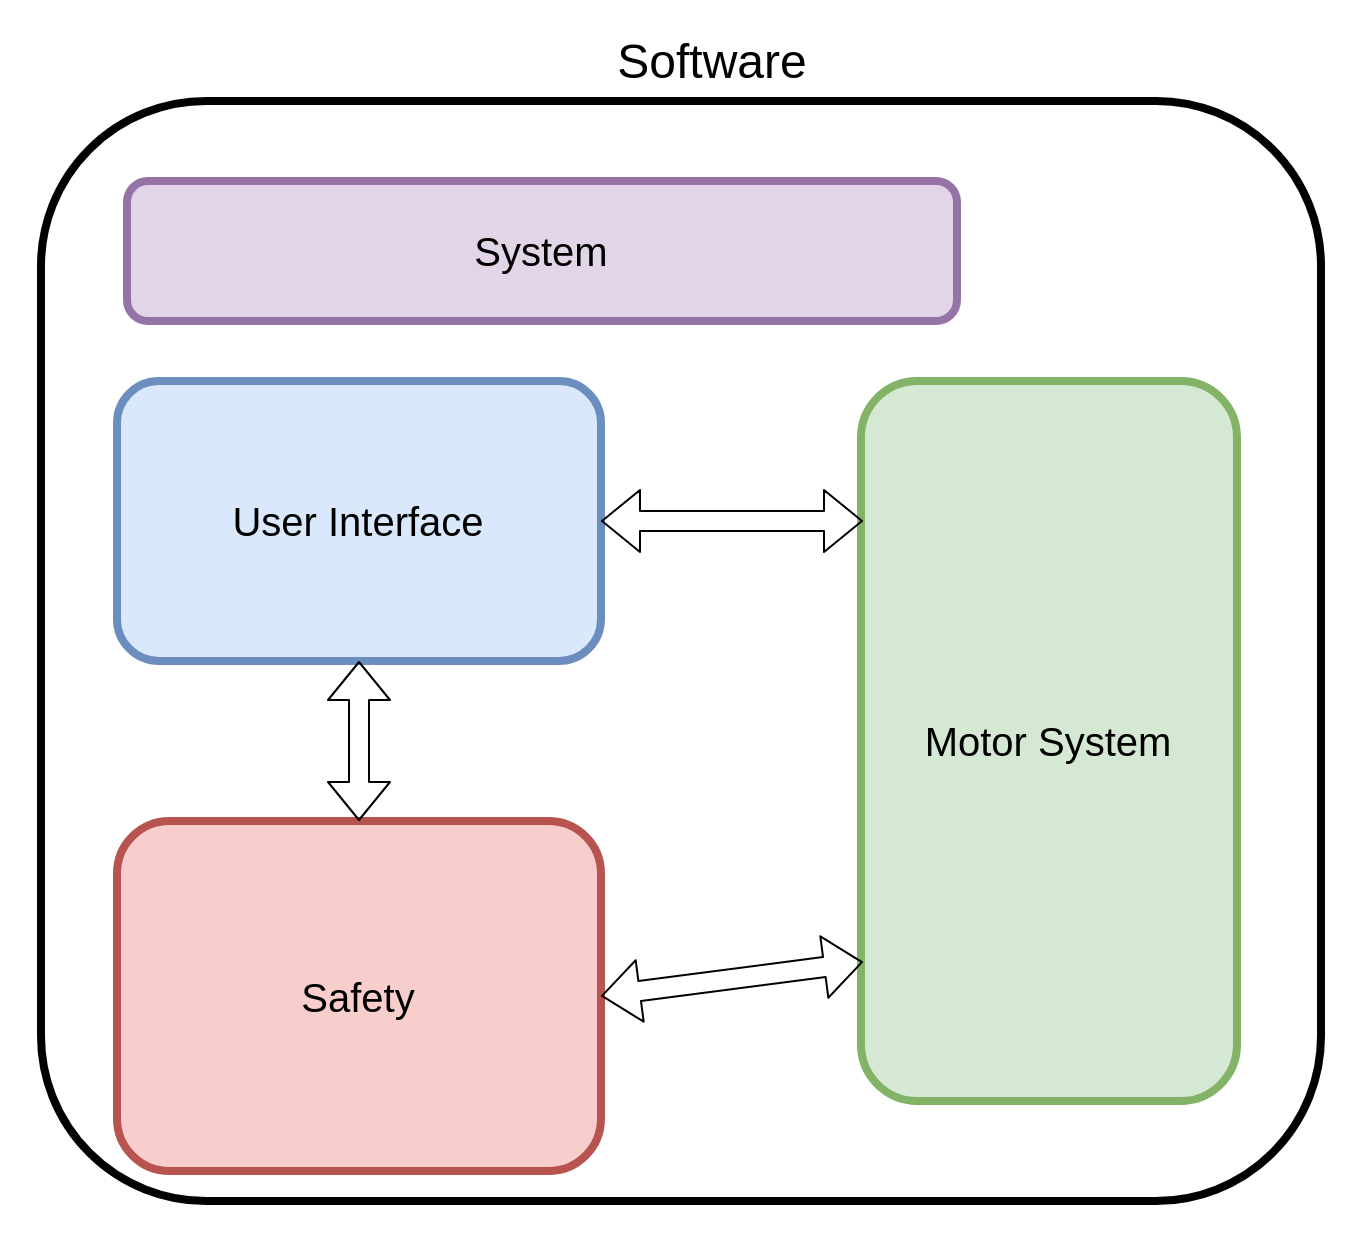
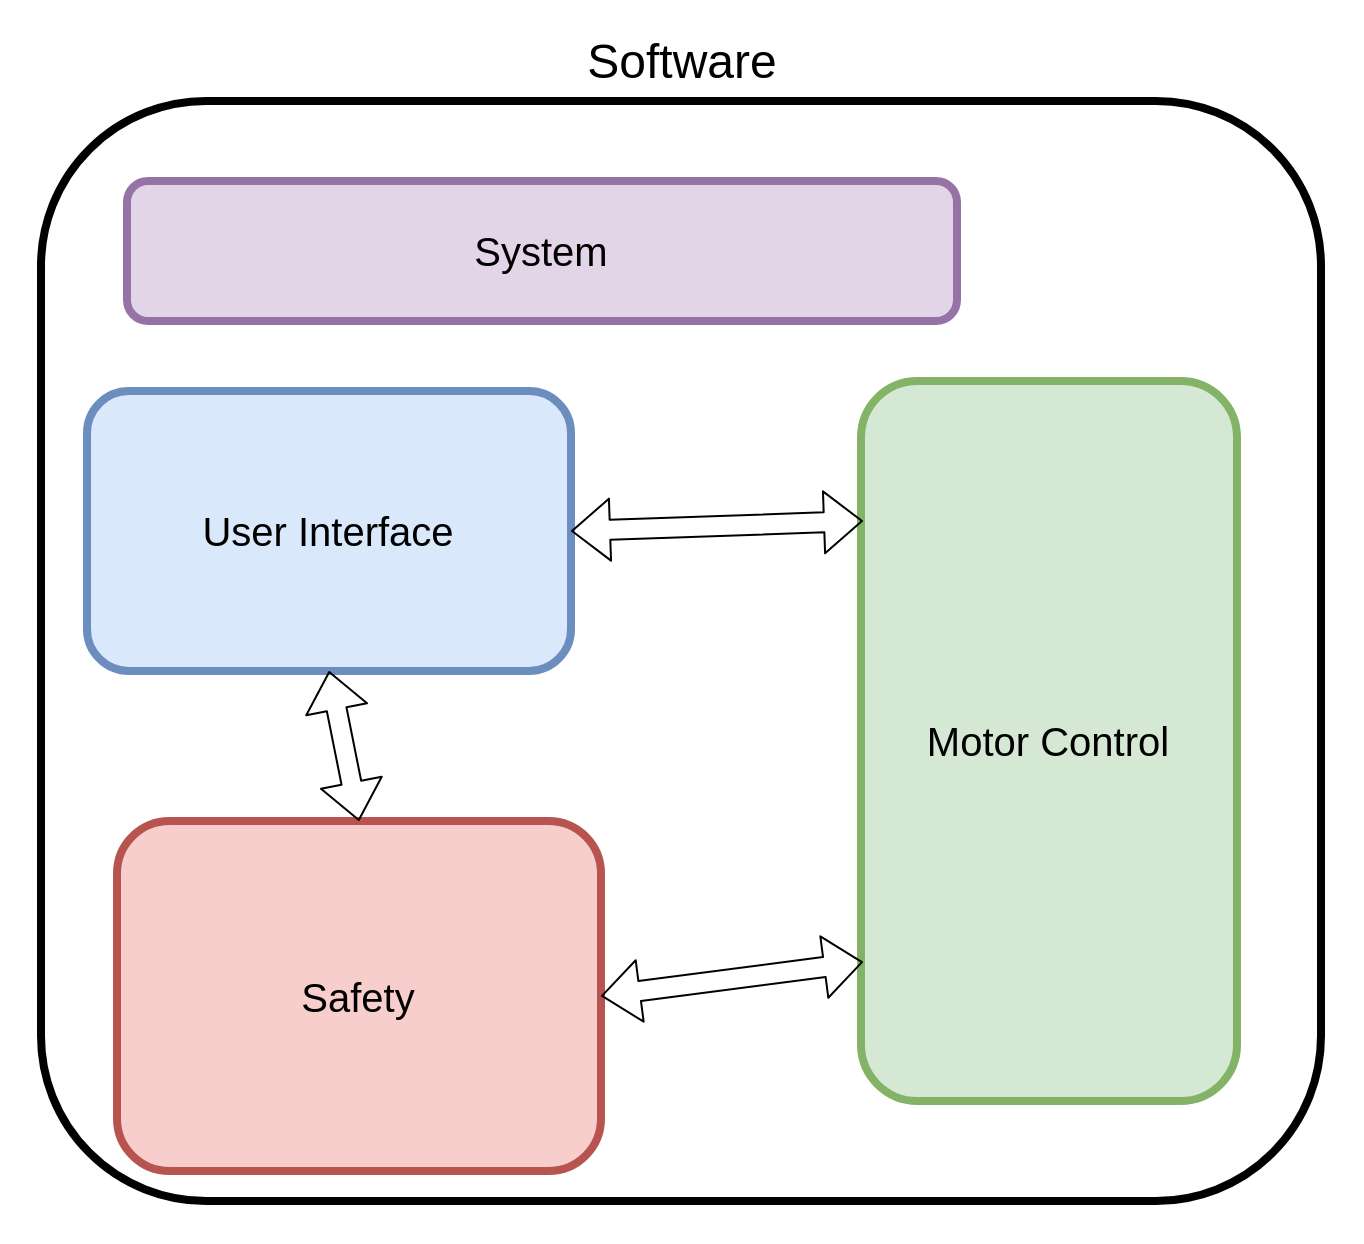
- <mxCell id="7" value="&lt;div style=&quot;font-size: 24px&quot;&gt;Software&lt;/div&gt;" style="text;html=1;strokeColor=none;fillColor=none;align=center;verticalAlign=middle;whiteSpace=wrap;rounded=0;shadow=0;fontSize=20;" parent="1" vertex="1"><mxGeometry x="225.5" y="20" width="260" height="22" as="geometry" /></mxCell>
+ <mxCell id="7" value="&lt;div style=&quot;font-size: 24px&quot;&gt;Software&lt;/div&gt;" style="text;html=1;strokeColor=none;fillColor=none;align=center;verticalAlign=middle;whiteSpace=wrap;rounded=0;shadow=0;fontSize=20;" parent="1" vertex="1"><mxGeometry x="210.5" y="20" width="260" height="22" as="geometry" /></mxCell>
- <mxCell id="3" value="&lt;div&gt;User Interface&lt;/div&gt;" style="rounded=1;whiteSpace=wrap;html=1;fontSize=20;fillColor=#dae8fc;strokeColor=#6c8ebf;strokeWidth=4;" parent="1" vertex="1"><mxGeometry x="58" y="190" width="242" height="140" as="geometry" /></mxCell>
+ <mxCell id="3" value="&lt;div&gt;User Interface&lt;/div&gt;" style="rounded=1;whiteSpace=wrap;html=1;fontSize=20;fillColor=#dae8fc;strokeColor=#6c8ebf;strokeWidth=4;" parent="1" vertex="1"><mxGeometry x="43" y="195" width="242" height="140" as="geometry" /></mxCell>
- <mxCell id="6" value="&lt;div&gt;Motor System&lt;/div&gt;" style="rounded=1;whiteSpace=wrap;html=1;fontSize=20;fillColor=#d5e8d4;strokeColor=#82b366;strokeWidth=4;" parent="1" vertex="1"><mxGeometry x="430" y="190" width="188" height="360" as="geometry" /></mxCell>
+ <mxCell id="6" value="&lt;div&gt;Motor Control&lt;/div&gt;" style="rounded=1;whiteSpace=wrap;html=1;fontSize=20;fillColor=#d5e8d4;strokeColor=#82b366;strokeWidth=4;" parent="1" vertex="1"><mxGeometry x="430" y="190" width="188" height="360" as="geometry" /></mxCell>
